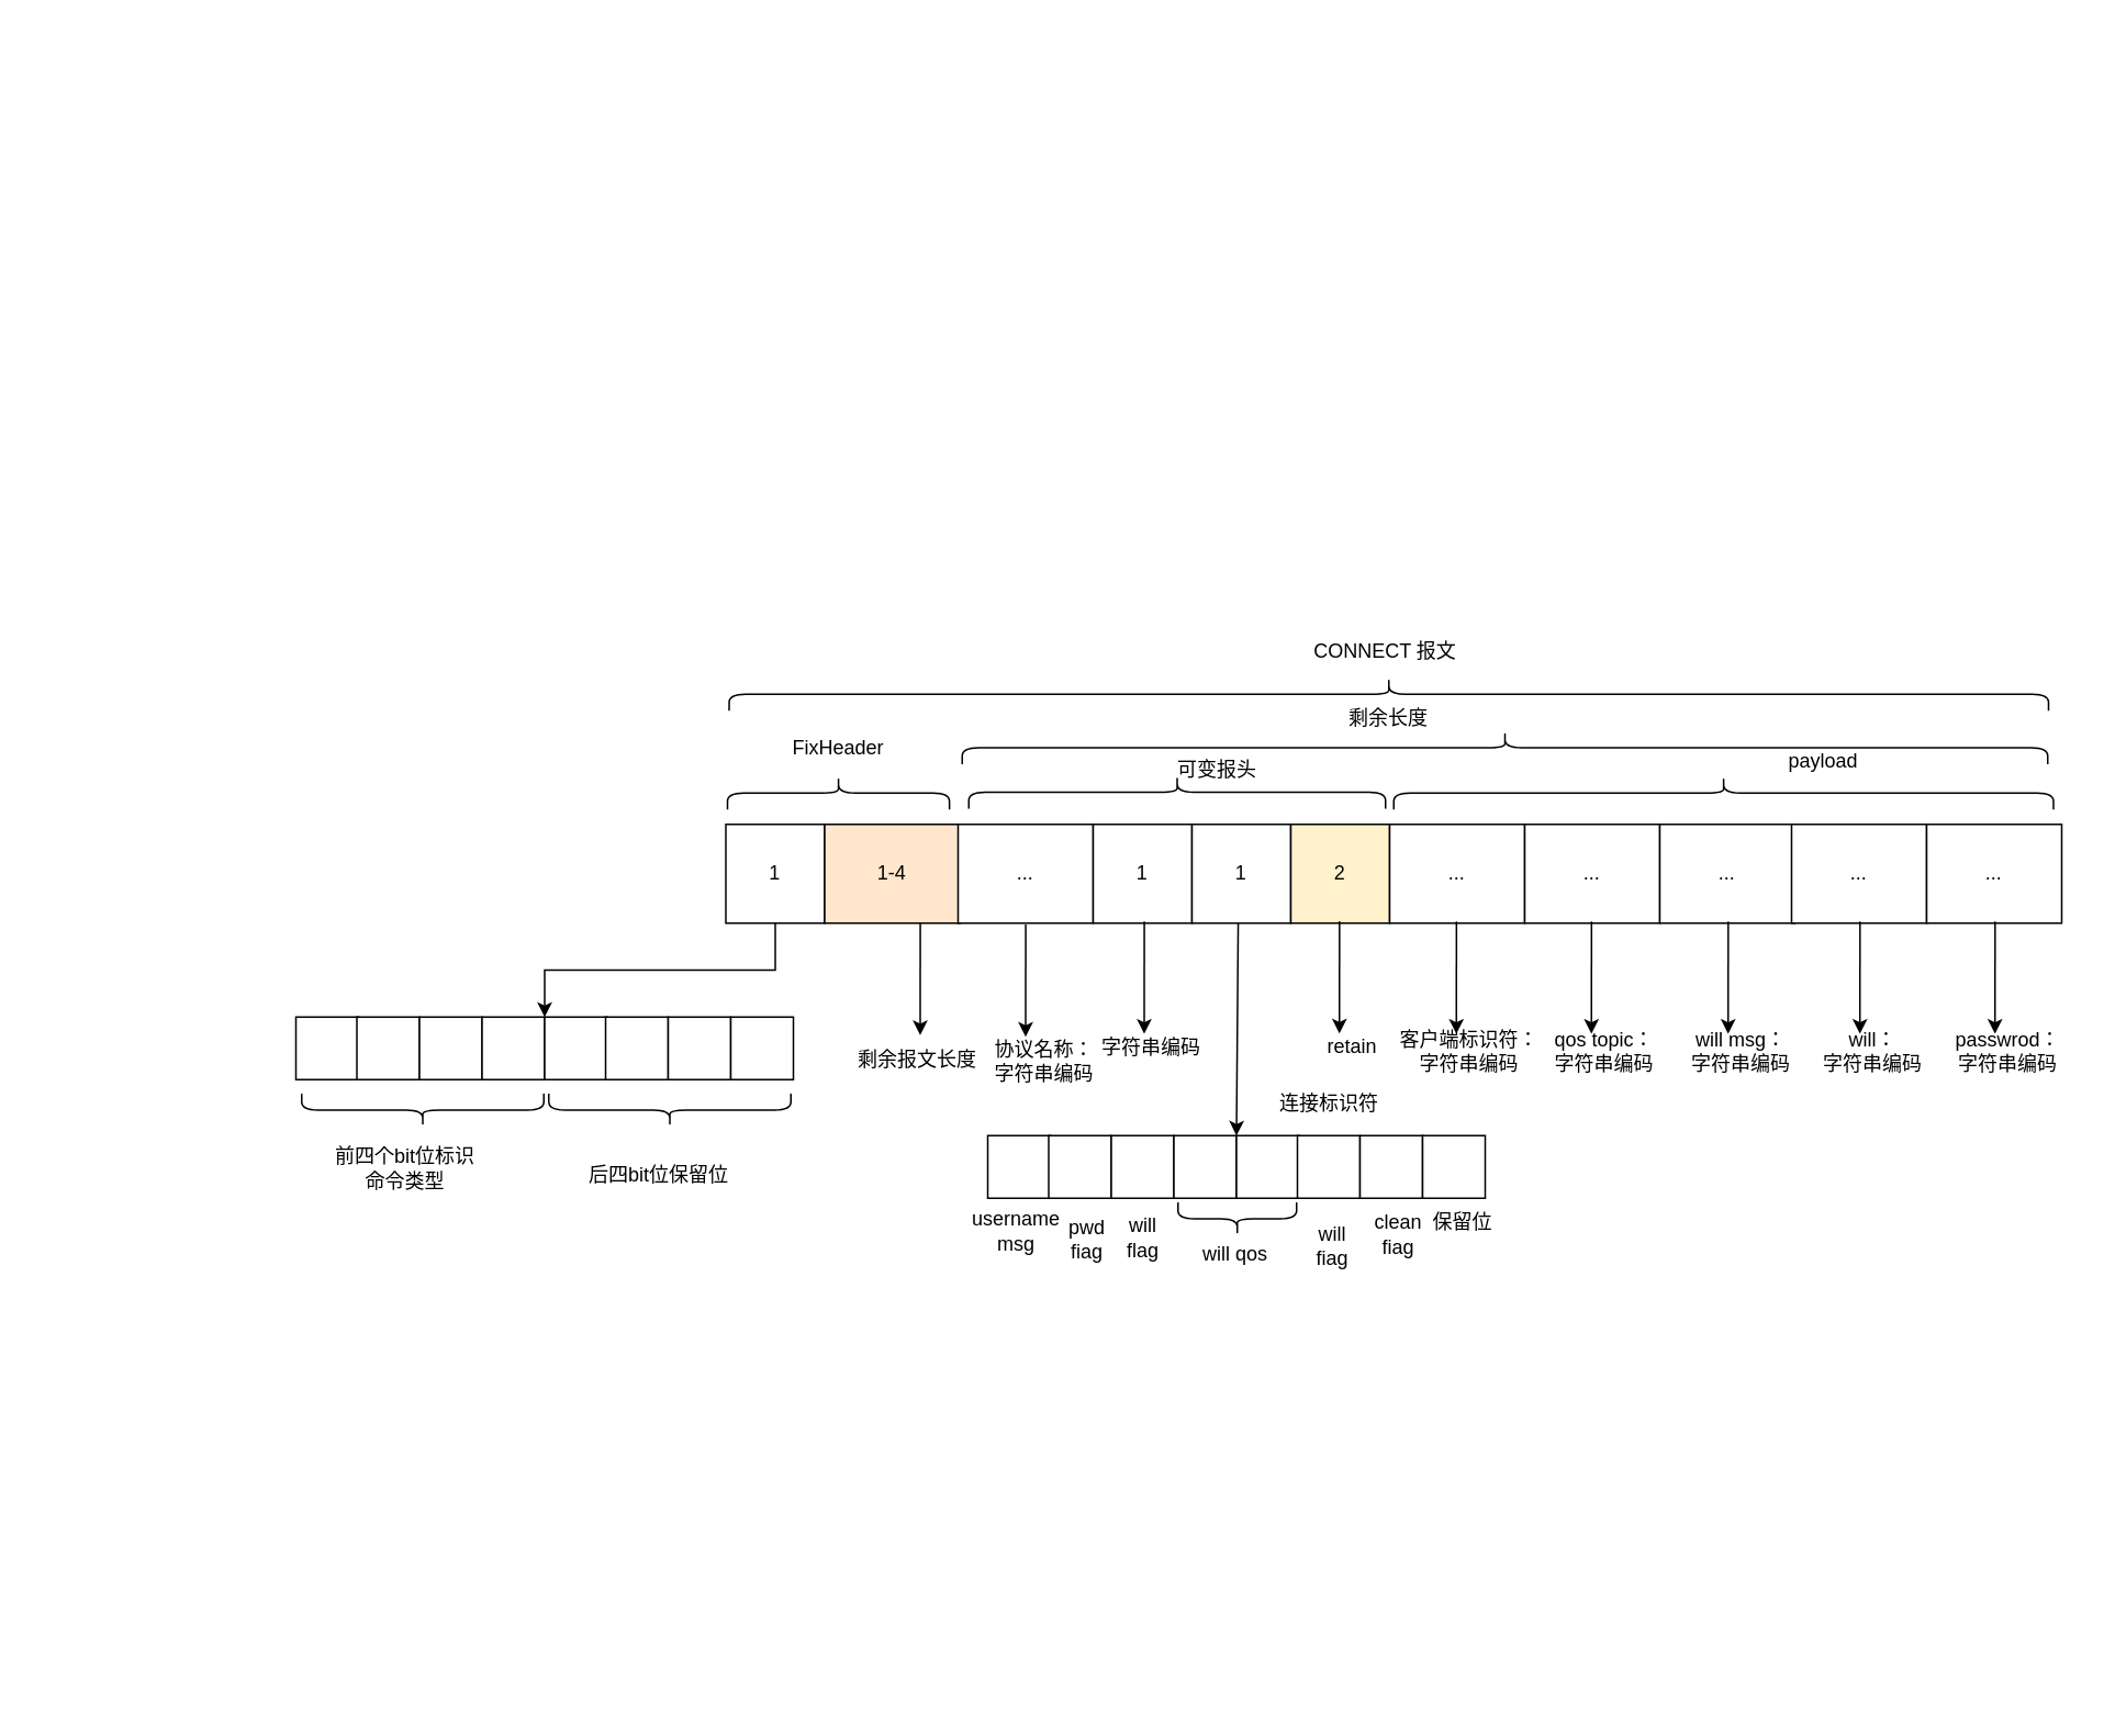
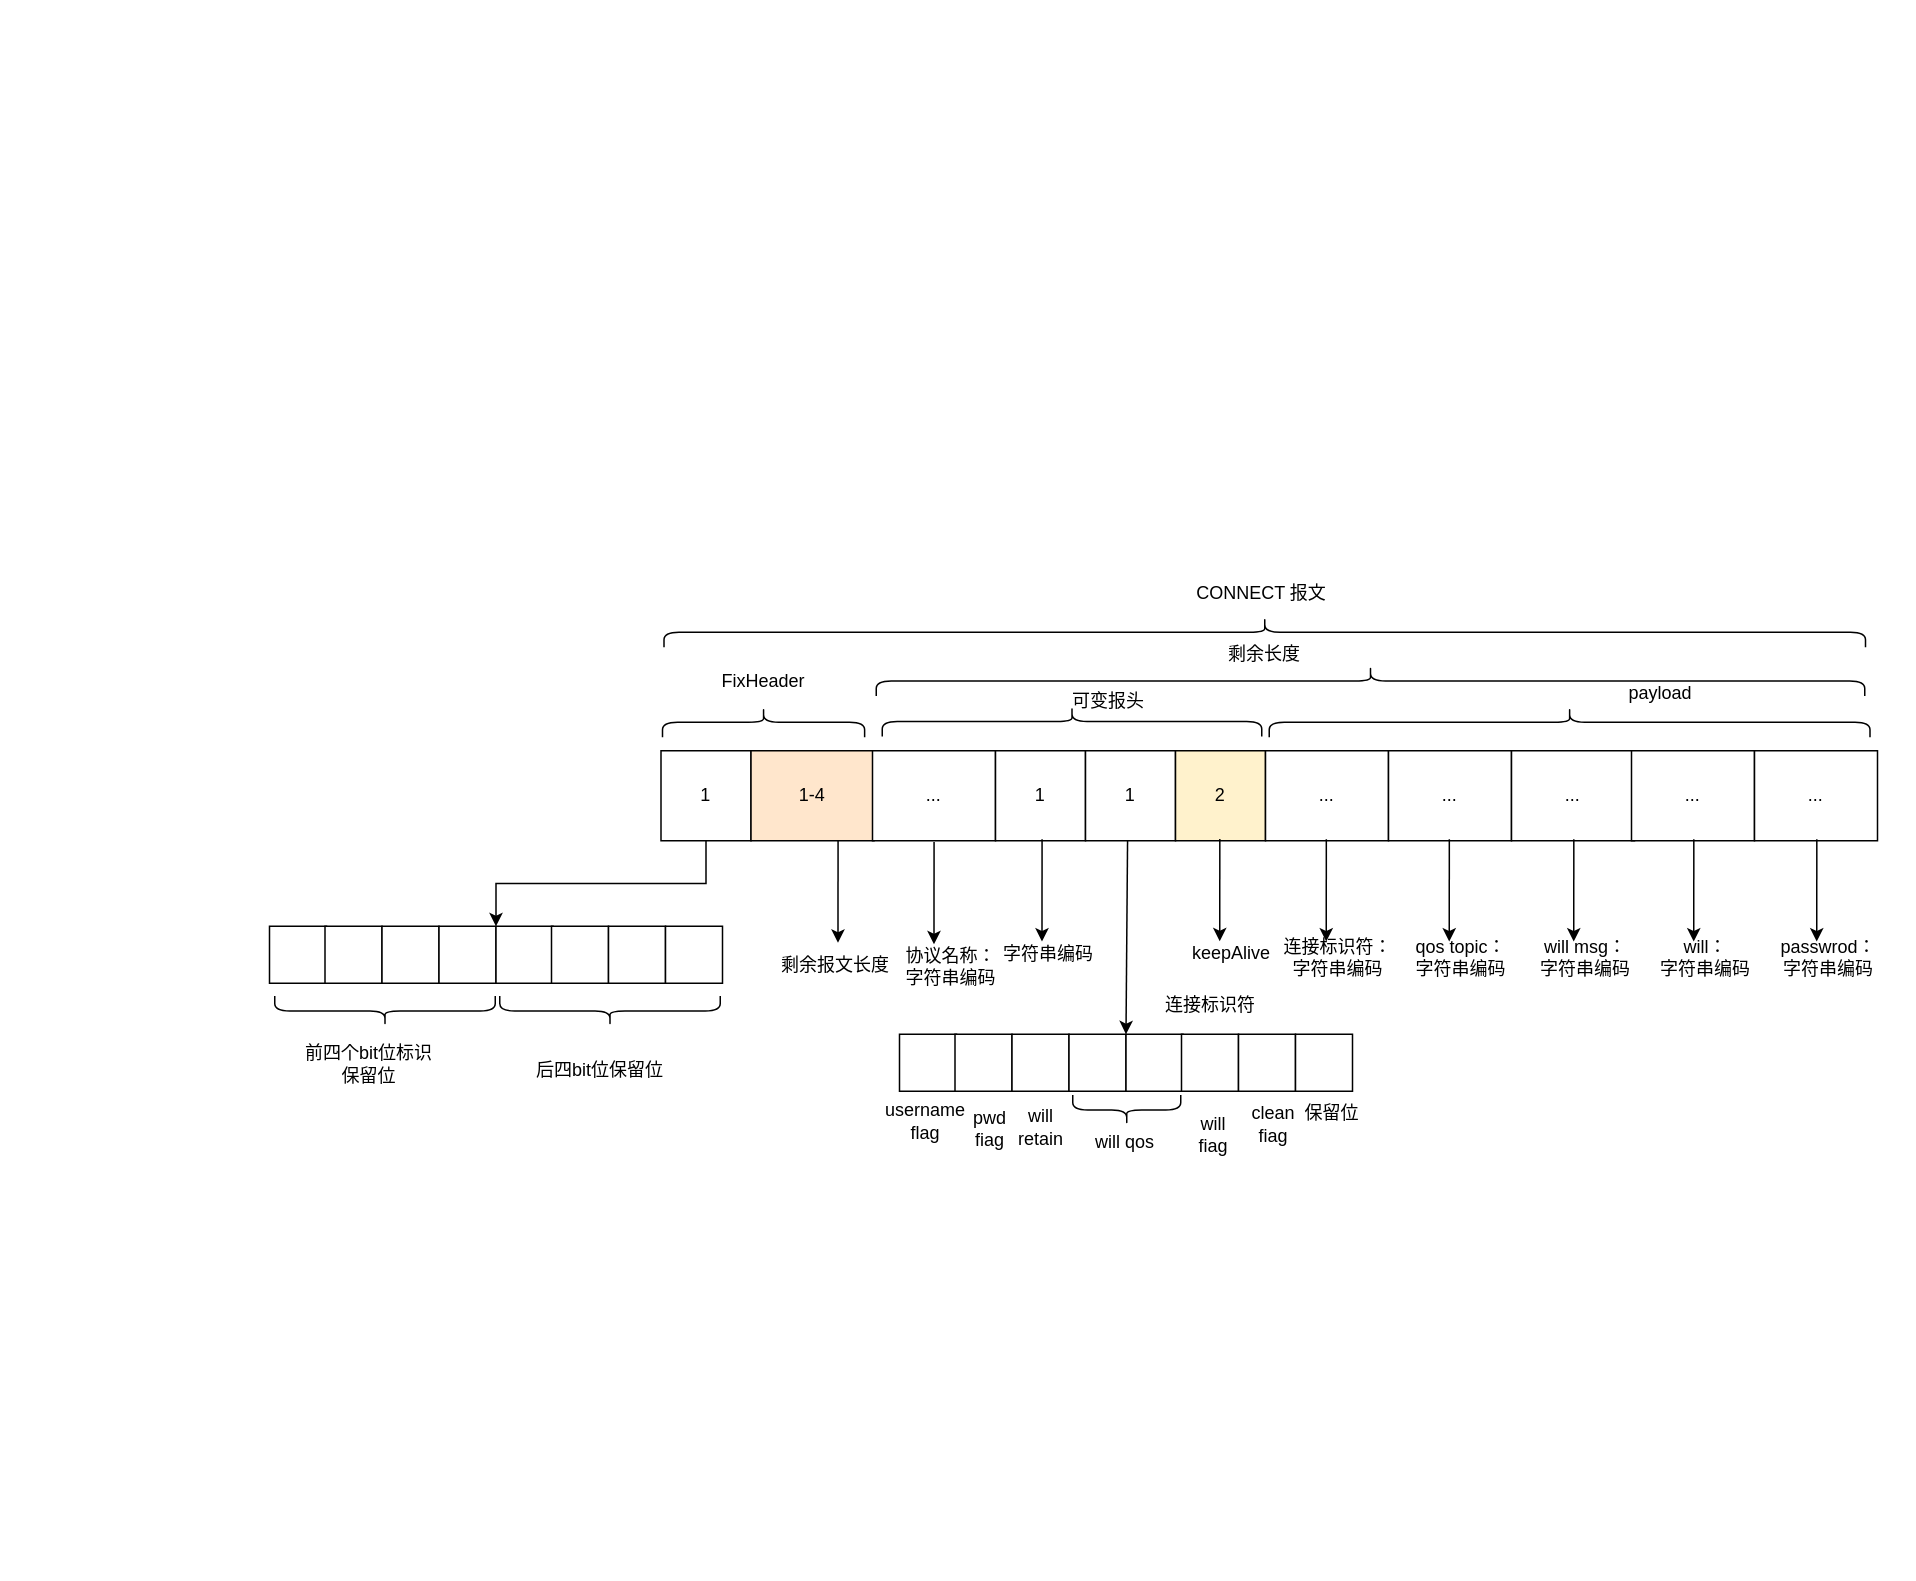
- <mxCell id="42" value="retain" style="text;html=1;align=center;verticalAlign=middle;resizable=0;points=[];autosize=1;strokeColor=none;fillColor=none;" vertex="1" parent="1"><mxGeometry x="788" y="625" width="63" height="19" as="geometry" /></mxCell>
+ <mxCell id="42" value="keepAlive" style="text;html=1;align=center;verticalAlign=middle;resizable=0;points=[];autosize=1;strokeColor=none;fillColor=none;" vertex="1" parent="1"><mxGeometry x="788" y="625" width="63" height="19" as="geometry" /></mxCell>
- <mxCell id="47" value="客户端标识符：&lt;br&gt;字符串编码" style="text;html=1;align=center;verticalAlign=middle;resizable=0;points=[];autosize=1;strokeColor=none;fillColor=none;" vertex="1" parent="1"><mxGeometry x="843" y="622" width="95" height="32" as="geometry" /></mxCell>
+ <mxCell id="47" value="连接标识符：&lt;br&gt;字符串编码" style="text;html=1;align=center;verticalAlign=middle;resizable=0;points=[];autosize=1;strokeColor=none;fillColor=none;" vertex="1" parent="1"><mxGeometry x="843" y="622" width="95" height="32" as="geometry" /></mxCell>
- <mxCell id="13" value="前四个bit位标识&lt;br&gt;命令类型" style="text;html=1;align=center;verticalAlign=middle;resizable=0;points=[];autosize=1;strokeColor=none;fillColor=none;" vertex="1" parent="1"><mxGeometry x="197" y="693" width="96" height="32" as="geometry" /></mxCell>
+ <mxCell id="13" value="前四个bit位标识&lt;br&gt;保留位" style="text;html=1;align=center;verticalAlign=middle;resizable=0;points=[];autosize=1;strokeColor=none;fillColor=none;" vertex="1" parent="1"><mxGeometry x="197" y="693" width="96" height="32" as="geometry" /></mxCell>
- <mxCell id="69" value="username&lt;br&gt;msg" style="text;html=1;align=center;verticalAlign=middle;resizable=0;points=[];autosize=1;strokeColor=none;fillColor=none;" vertex="1" parent="1"><mxGeometry x="583" y="731" width="65" height="32" as="geometry" /></mxCell>
+ <mxCell id="69" value="username&lt;br&gt;flag" style="text;html=1;align=center;verticalAlign=middle;resizable=0;points=[];autosize=1;strokeColor=none;fillColor=none;" vertex="1" parent="1"><mxGeometry x="583" y="731" width="65" height="32" as="geometry" /></mxCell>
- <mxCell id="71" value="will&lt;br&gt;flag" style="text;html=1;align=center;verticalAlign=middle;resizable=0;points=[];autosize=1;strokeColor=none;fillColor=none;" vertex="1" parent="1"><mxGeometry x="672" y="735" width="41" height="32" as="geometry" /></mxCell>
+ <mxCell id="71" value="will&lt;br&gt;retain" style="text;html=1;align=center;verticalAlign=middle;resizable=0;points=[];autosize=1;strokeColor=none;fillColor=none;" vertex="1" parent="1"><mxGeometry x="672" y="735" width="41" height="32" as="geometry" /></mxCell>
